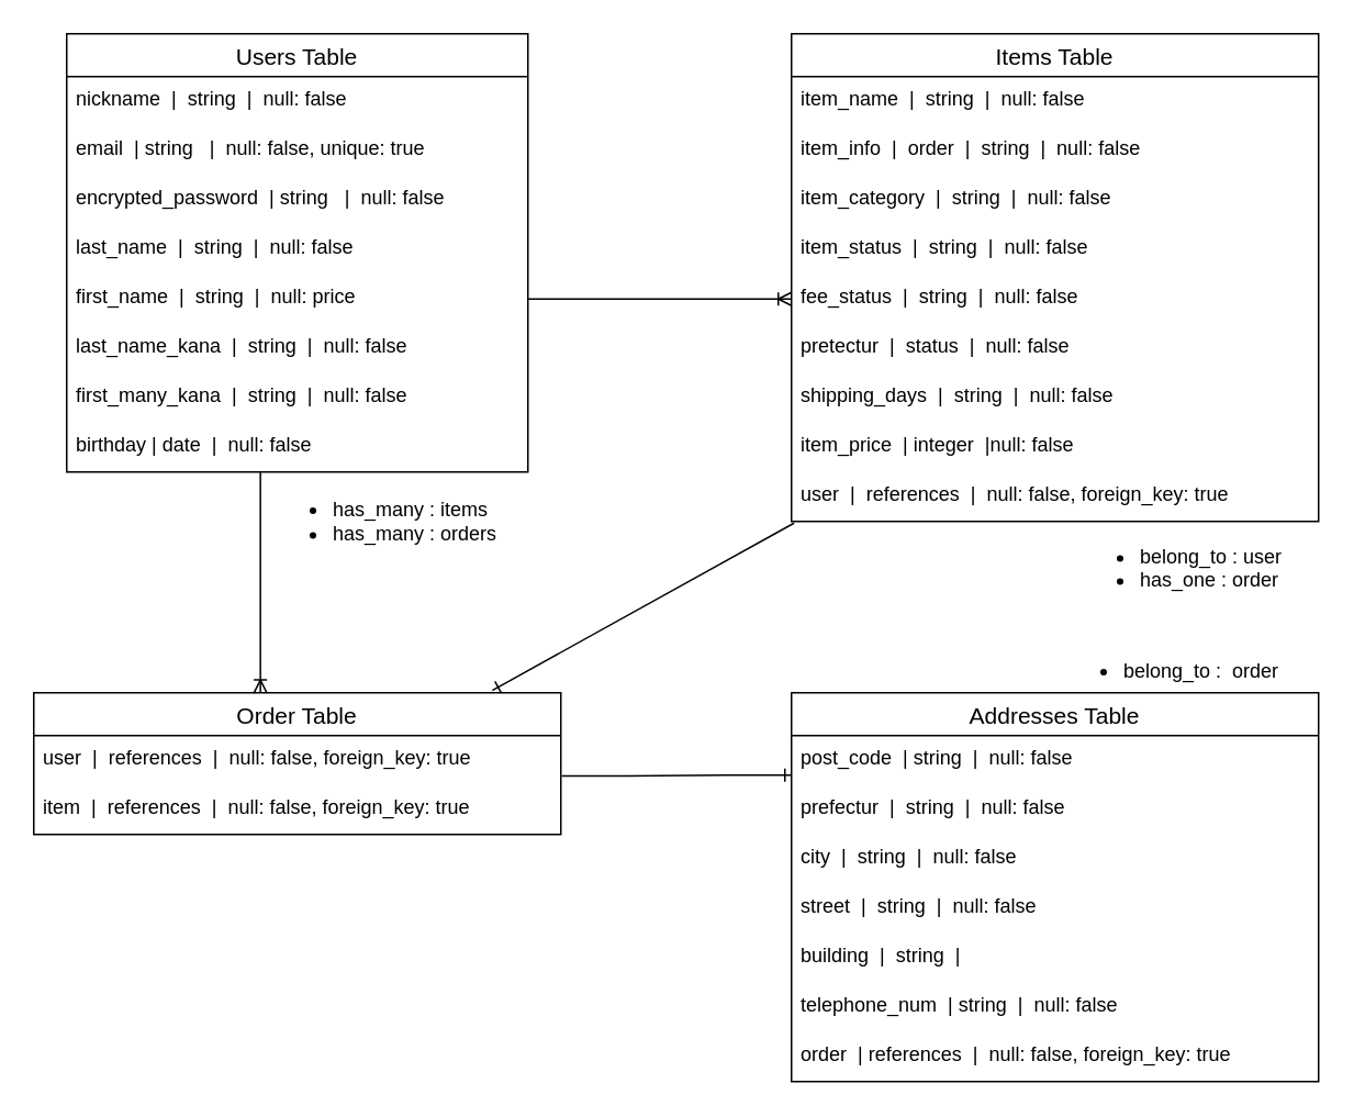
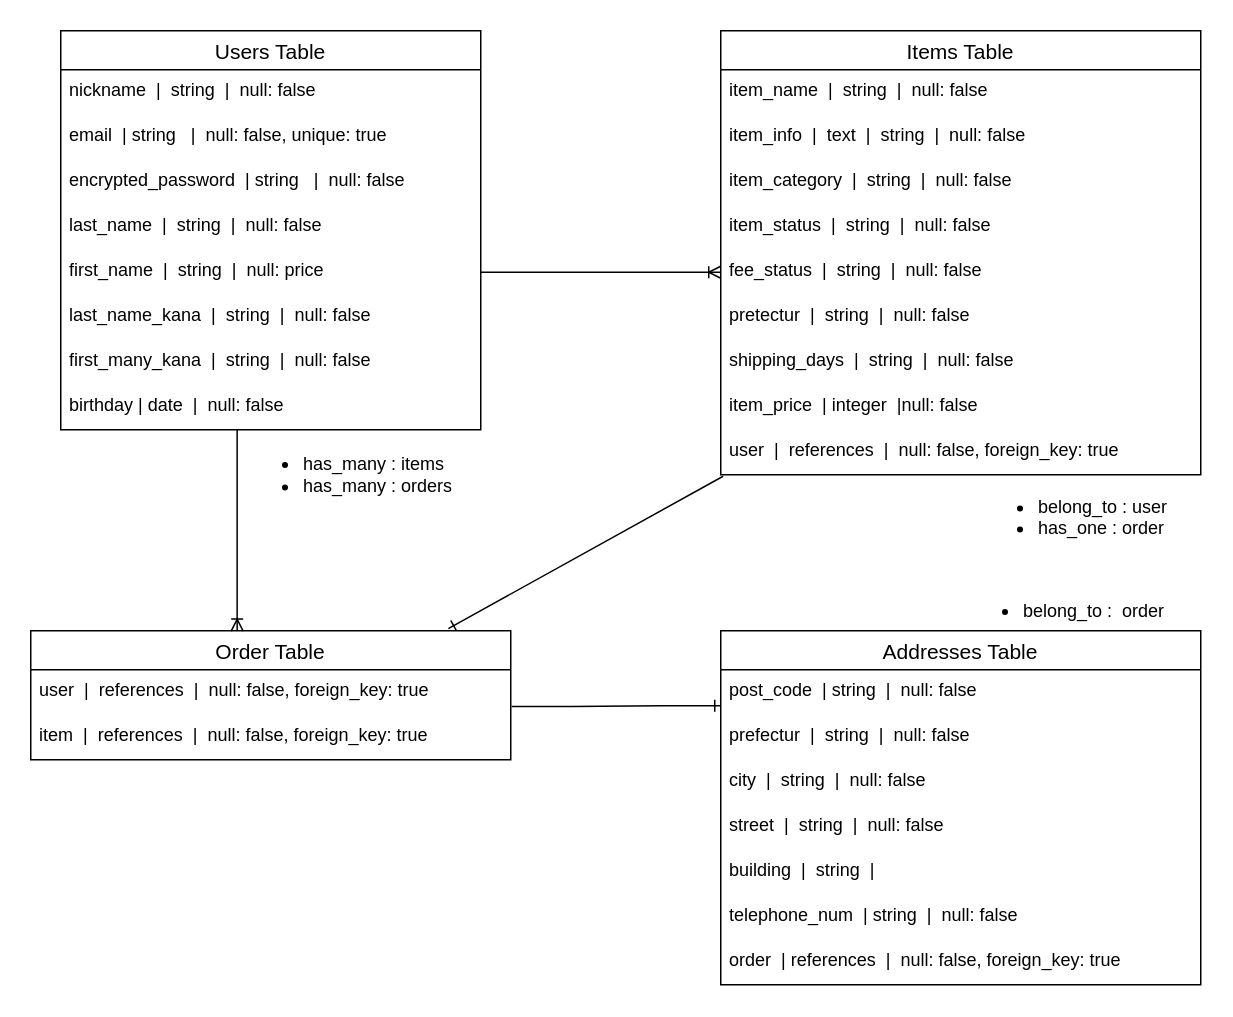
- <mxCell id="13" value="item_info  |  order  |  string  |  null: false" style="text;strokeColor=none;fillColor=none;spacingLeft=4;spacingRight=4;overflow=hidden;rotatable=0;points=[[0,0.5],[1,0.5]];portConstraint=eastwest;fontSize=12;" parent="11" vertex="1"><mxGeometry y="56" width="320" height="30" as="geometry" /></mxCell>
+ <mxCell id="13" value="item_info  |  text  |  string  |  null: false" style="text;strokeColor=none;fillColor=none;spacingLeft=4;spacingRight=4;overflow=hidden;rotatable=0;points=[[0,0.5],[1,0.5]];portConstraint=eastwest;fontSize=12;" parent="11" vertex="1"><mxGeometry y="56" width="320" height="30" as="geometry" /></mxCell>
- <mxCell id="17" value="pretectur  |  status  |  null: false" style="text;strokeColor=none;fillColor=none;spacingLeft=4;spacingRight=4;overflow=hidden;rotatable=0;points=[[0,0.5],[1,0.5]];portConstraint=eastwest;fontSize=12;" parent="11" vertex="1"><mxGeometry y="176" width="320" height="30" as="geometry" /></mxCell>
+ <mxCell id="17" value="pretectur  |  string  |  null: false" style="text;strokeColor=none;fillColor=none;spacingLeft=4;spacingRight=4;overflow=hidden;rotatable=0;points=[[0,0.5],[1,0.5]];portConstraint=eastwest;fontSize=12;" parent="11" vertex="1"><mxGeometry y="176" width="320" height="30" as="geometry" /></mxCell>
